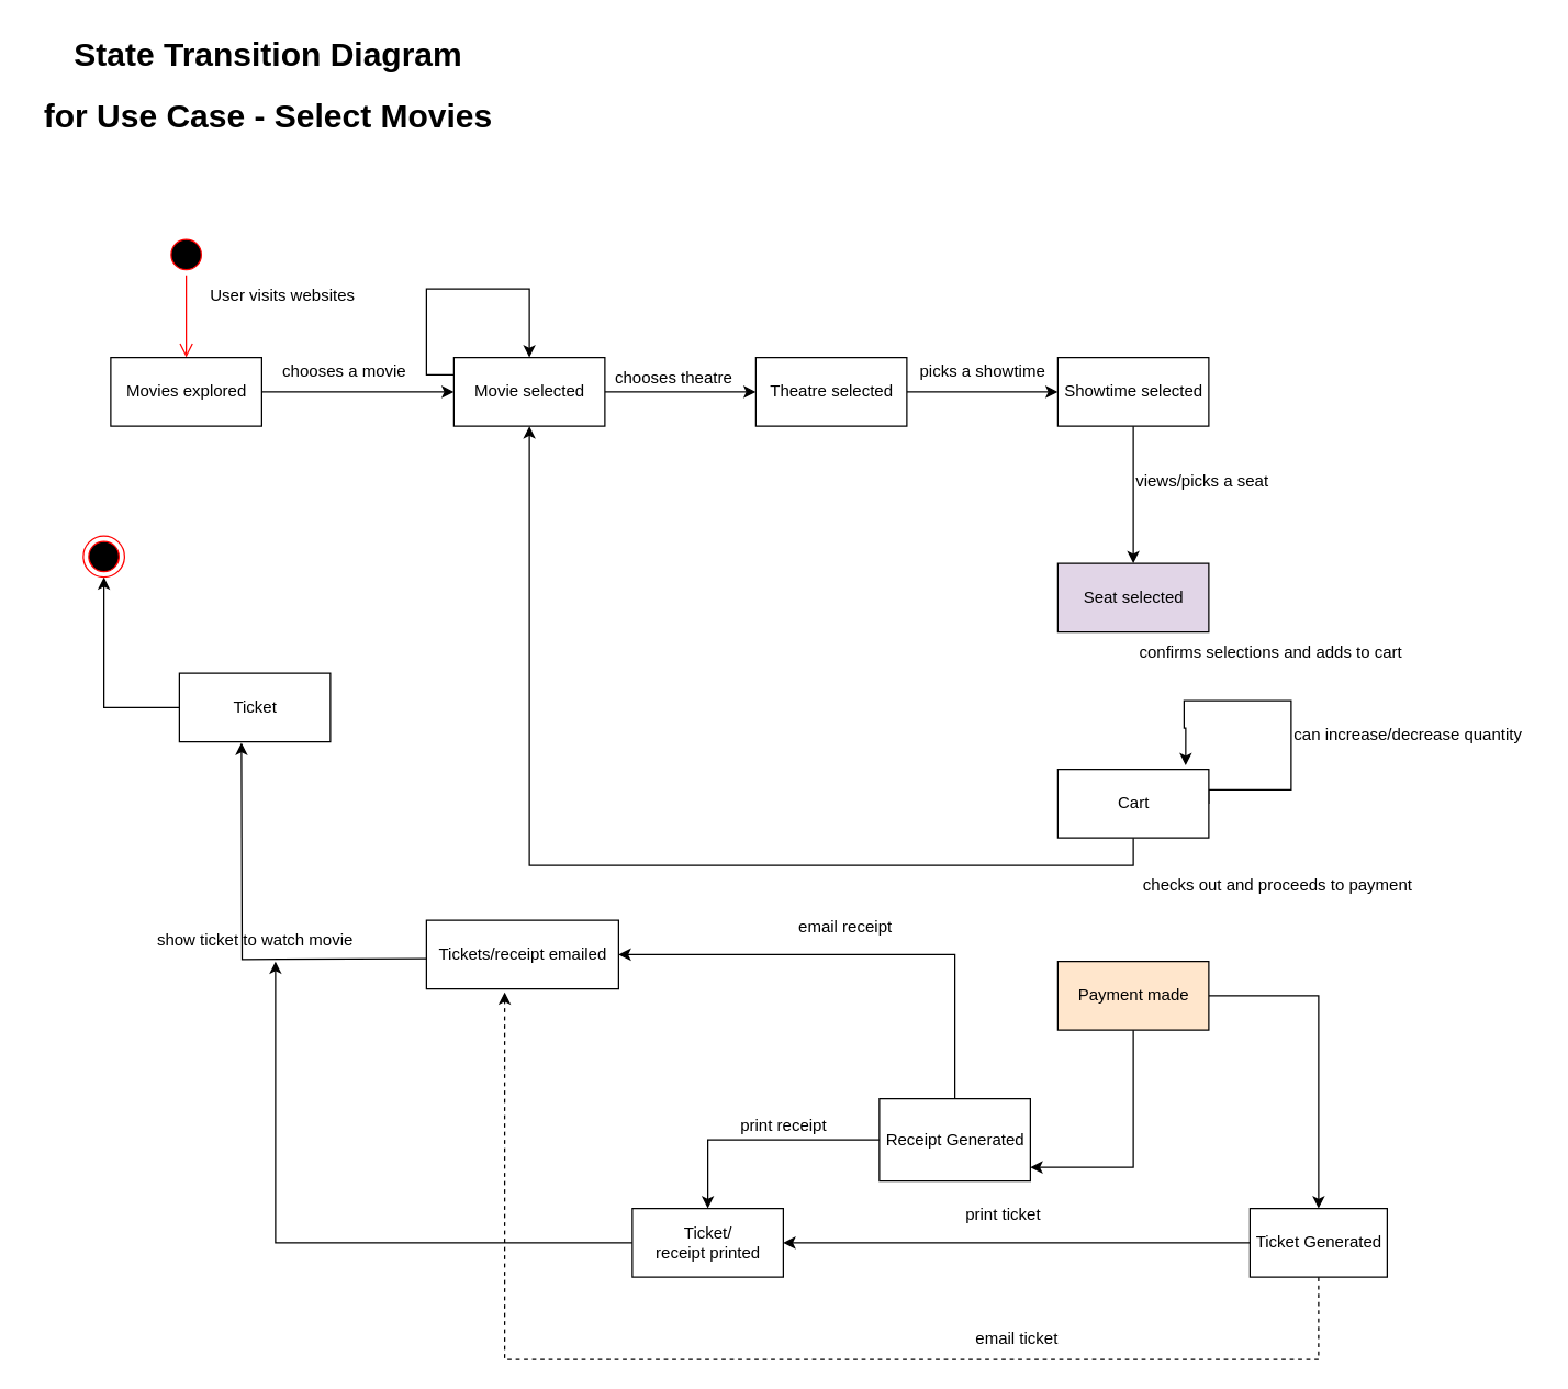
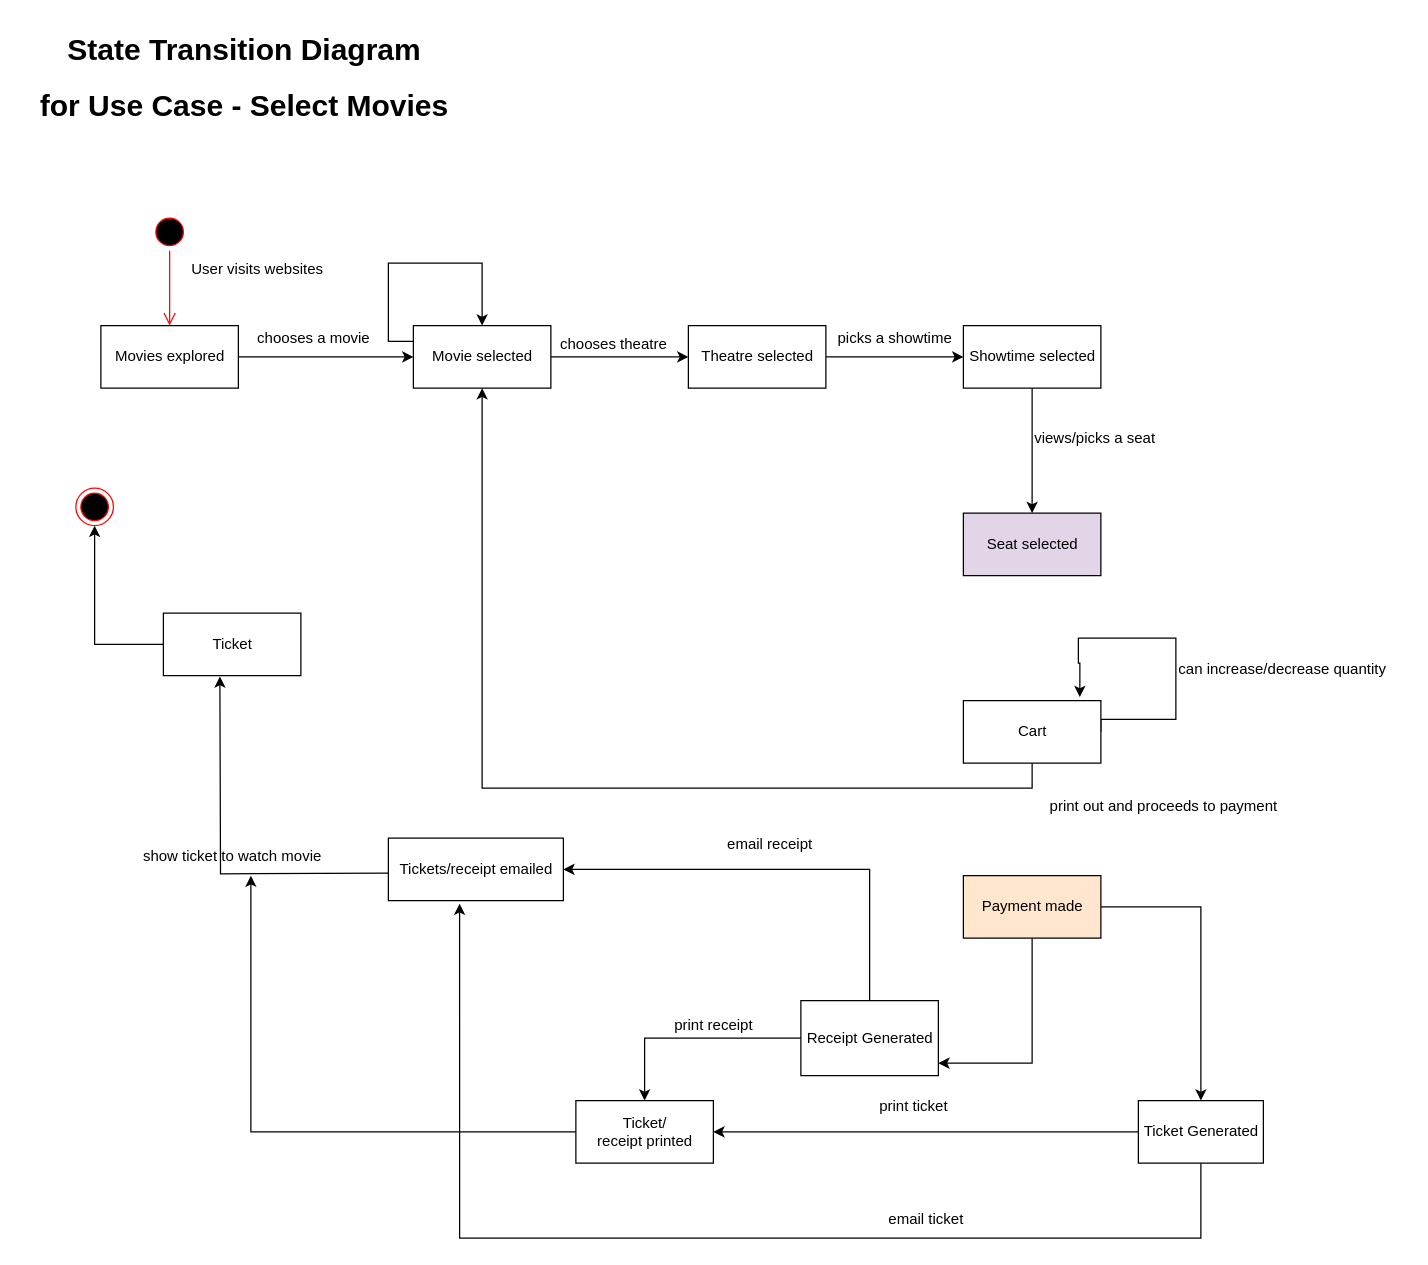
- <mxCell id="22" value="confirms selections and adds to cart" style="text;html=1;align=center;verticalAlign=middle;resizable=0;points=[];autosize=1;strokeColor=none;fillColor=none;" parent="1" vertex="1"><mxGeometry x="820" y="460" width="210" height="30" as="geometry" /></mxCell>
- <mxCell id="27" value="checks out and proceeds to payment" style="text;html=1;align=center;verticalAlign=middle;resizable=0;points=[];autosize=1;strokeColor=none;fillColor=none;" parent="1" vertex="1"><mxGeometry x="820" y="630" width="220" height="30" as="geometry" /></mxCell>
+ <mxCell id="27" value="print out and proceeds to payment" style="text;html=1;align=center;verticalAlign=middle;resizable=0;points=[];autosize=1;strokeColor=none;fillColor=none;" parent="1" vertex="1"><mxGeometry x="820" y="630" width="220" height="30" as="geometry" /></mxCell>
- <mxCell id="34" style="edgeStyle=orthogonalEdgeStyle;rounded=0;orthogonalLoop=1;jettySize=auto;html=1;exitX=0.5;exitY=1;exitDx=0;exitDy=0;entryX=0.407;entryY=1.048;entryDx=0;entryDy=0;entryPerimeter=0;dashed=1;" parent="1" source="36" target="29" edge="1"><mxGeometry relative="1" as="geometry"><mxPoint x="390" y="860" as="targetPoint" /><Array as="points"><mxPoint x="955" y="990" /><mxPoint x="385" y="990" /></Array></mxGeometry></mxCell>
+ <mxCell id="34" style="edgeStyle=orthogonalEdgeStyle;rounded=0;orthogonalLoop=1;jettySize=auto;html=1;exitX=0.5;exitY=1;exitDx=0;exitDy=0;entryX=0.407;entryY=1.048;entryDx=0;entryDy=0;entryPerimeter=0;" parent="1" source="36" target="29" edge="1"><mxGeometry relative="1" as="geometry"><mxPoint x="390" y="860" as="targetPoint" /><Array as="points"><mxPoint x="955" y="990" /><mxPoint x="385" y="990" /></Array></mxGeometry></mxCell>
